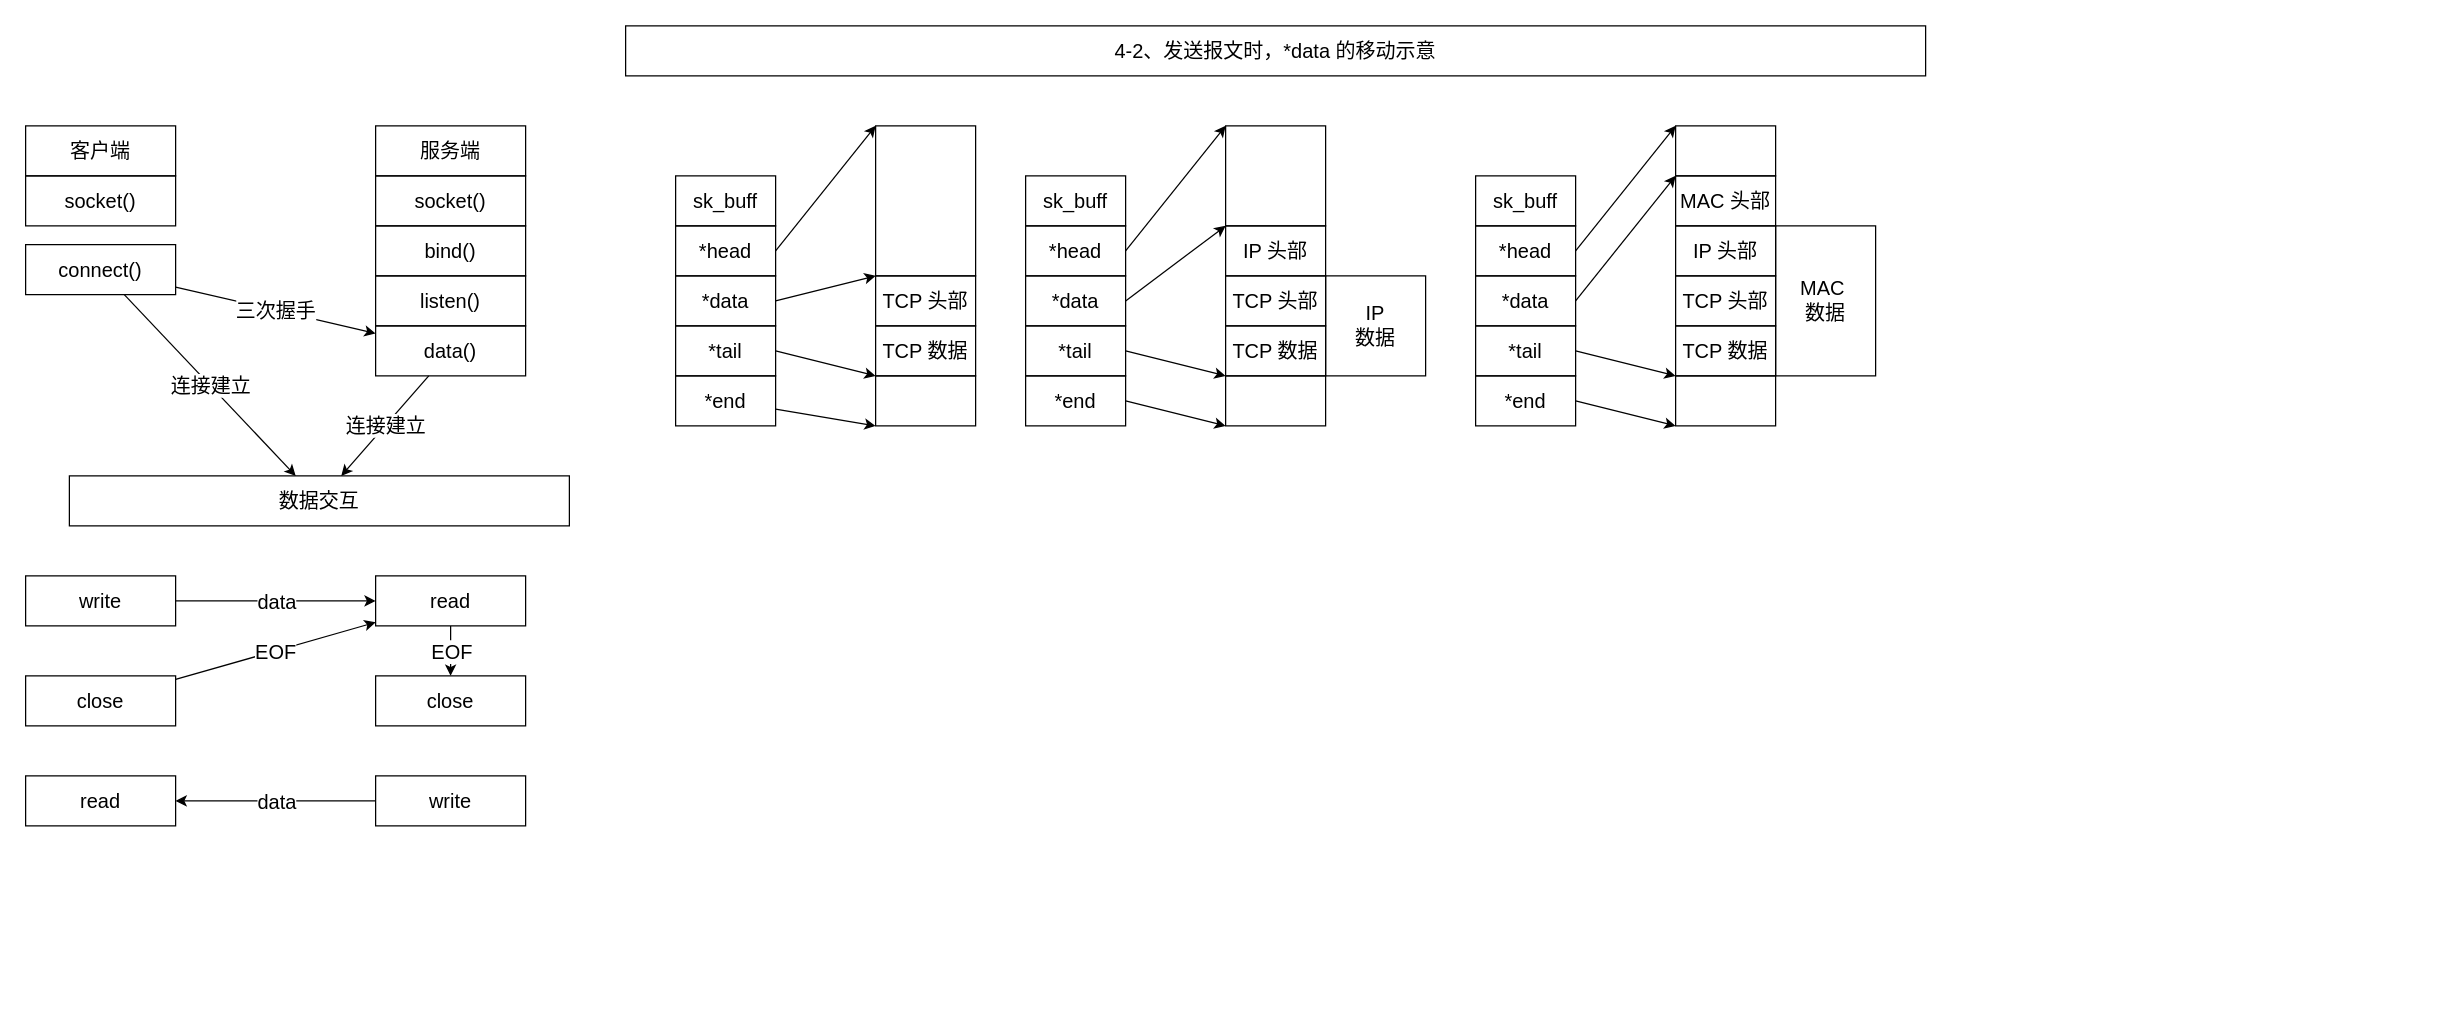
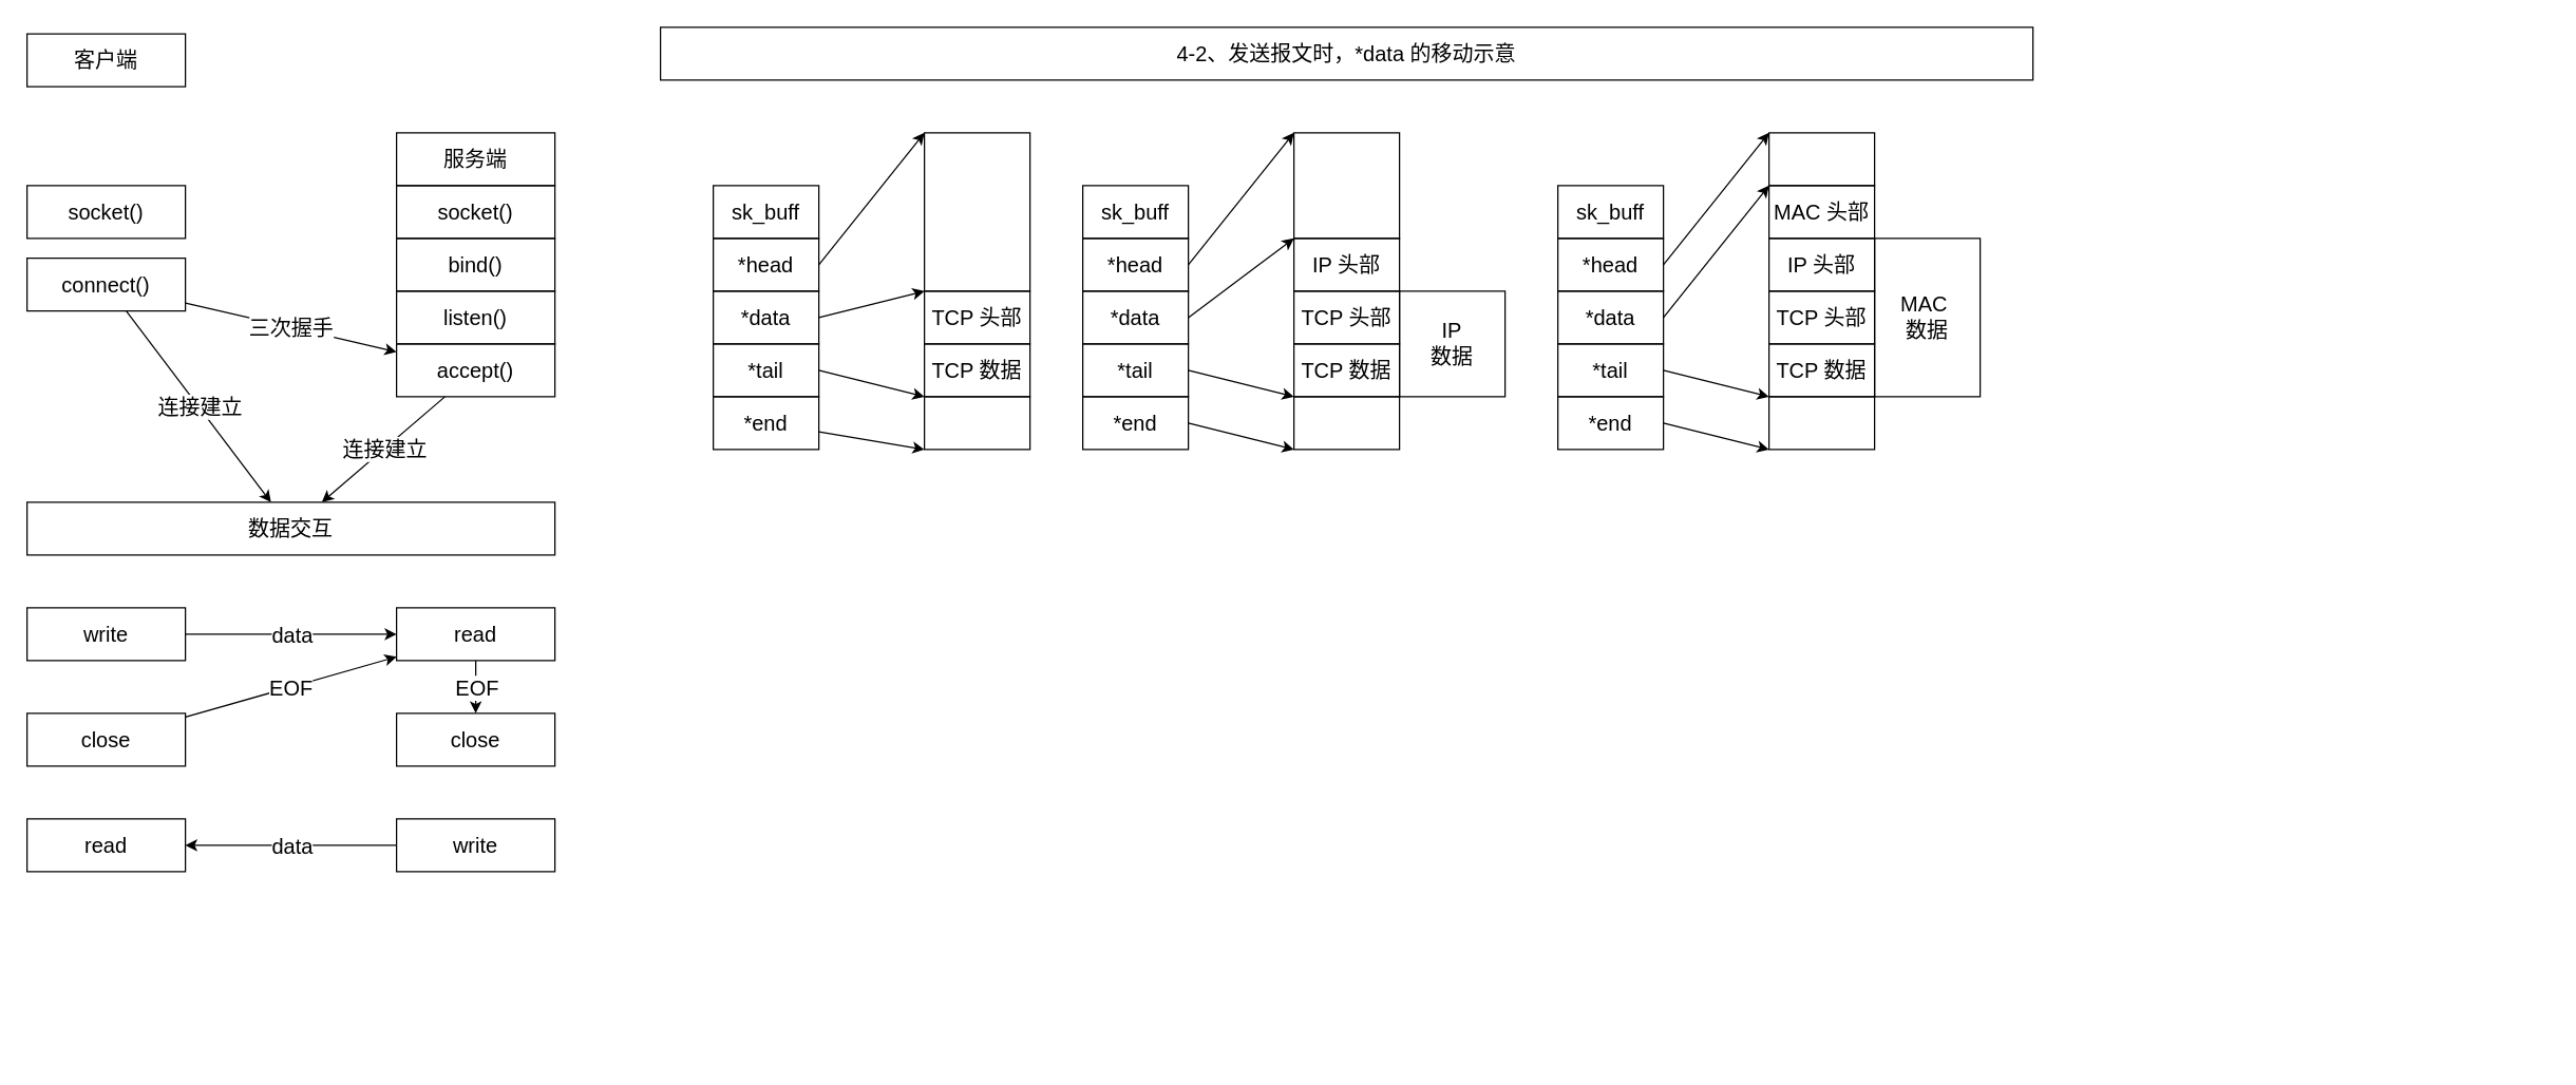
- <mxCell id="3" value="客户端" style="rounded=0;whiteSpace=wrap;html=1;fontSize=16;strokeColor=default;fillColor=none;" parent="1" vertex="1"><mxGeometry x="20" y="100" width="120" height="40" as="geometry" /></mxCell>
+ <mxCell id="3" value="客户端" style="rounded=0;whiteSpace=wrap;html=1;fontSize=16;strokeColor=default;fillColor=none;" parent="1" vertex="1"><mxGeometry x="20" y="25" width="120" height="40" as="geometry" /></mxCell>
- <mxCell id="8" value="data()" style="rounded=0;whiteSpace=wrap;html=1;fontSize=16;strokeColor=default;fillColor=none;" parent="1" vertex="1"><mxGeometry x="300" y="260" width="120" height="40" as="geometry" /></mxCell>
+ <mxCell id="8" value="accept()" style="rounded=0;whiteSpace=wrap;html=1;fontSize=16;strokeColor=default;fillColor=none;" parent="1" vertex="1"><mxGeometry x="300" y="260" width="120" height="40" as="geometry" /></mxCell>
- <mxCell id="28" value="数据交互" style="rounded=0;whiteSpace=wrap;html=1;fontSize=16;strokeColor=default;fillColor=none;" parent="1" vertex="1"><mxGeometry x="55" y="380" width="400" height="40" as="geometry" /></mxCell>
+ <mxCell id="28" value="数据交互" style="rounded=0;whiteSpace=wrap;html=1;fontSize=16;strokeColor=default;fillColor=none;" parent="1" vertex="1"><mxGeometry x="20" y="380" width="400" height="40" as="geometry" /></mxCell>
